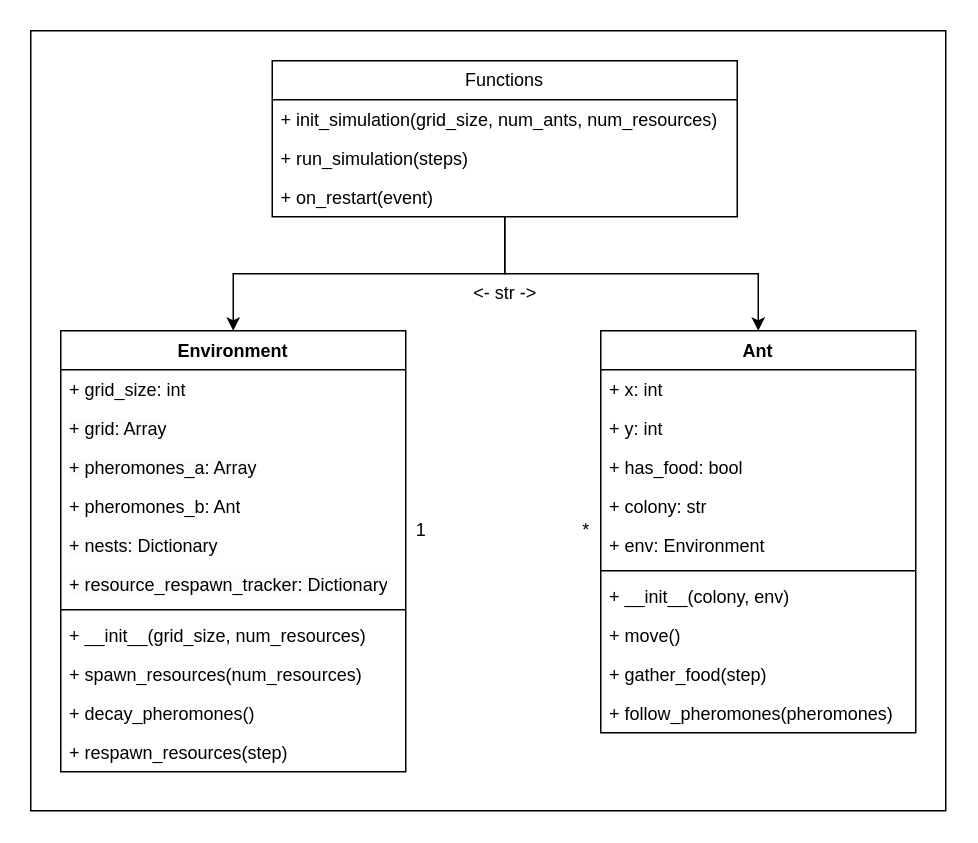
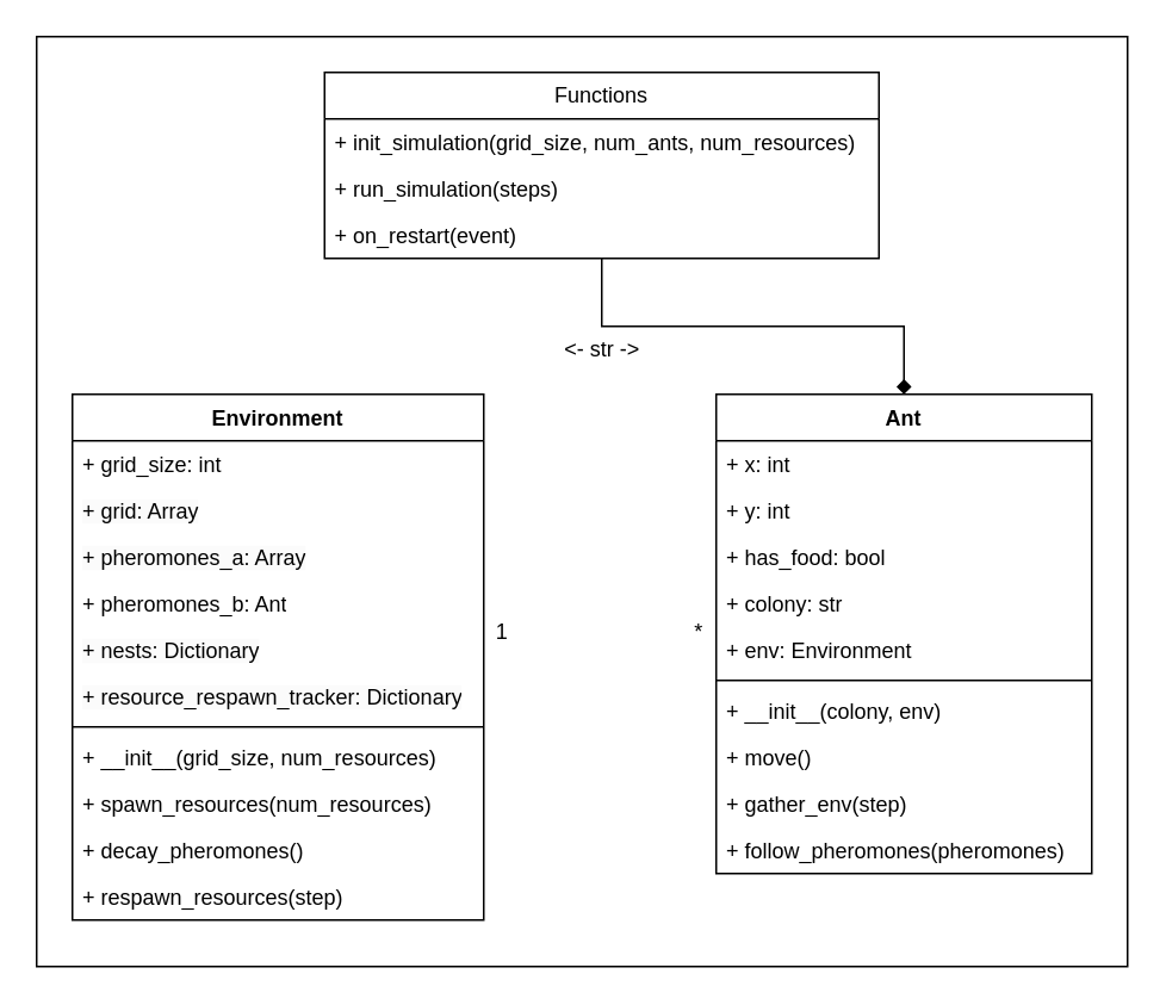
- <mxCell id="26" style="edgeStyle=orthogonalEdgeStyle;rounded=0;orthogonalLoop=1;jettySize=auto;html=1;entryX=0.5;entryY=0;entryDx=0;entryDy=0;" edge="1" parent="1" source="28" target="3"><mxGeometry relative="1" as="geometry" /></mxCell>
- <mxCell id="27" style="edgeStyle=orthogonalEdgeStyle;rounded=0;orthogonalLoop=1;jettySize=auto;html=1;entryX=0.5;entryY=0;entryDx=0;entryDy=0;" edge="1" parent="1" source="28" target="15"><mxGeometry relative="1" as="geometry" /></mxCell>
+ <mxCell id="27" style="edgeStyle=orthogonalEdgeStyle;rounded=0;orthogonalLoop=1;jettySize=auto;html=1;entryX=0.5;entryY=0;entryDx=0;entryDy=0;endArrow=diamond;" edge="1" parent="1" source="28" target="15"><mxGeometry relative="1" as="geometry" /></mxCell>
- <mxCell id="24" value="+ gather_food(step)" style="text;strokeColor=none;fillColor=none;align=left;verticalAlign=top;spacingLeft=4;spacingRight=4;overflow=hidden;rotatable=0;points=[[0,0.5],[1,0.5]];portConstraint=eastwest;whiteSpace=wrap;html=1;" vertex="1" parent="15"><mxGeometry y="216" width="210" height="26" as="geometry" /></mxCell>
+ <mxCell id="24" value="+ gather_env(step)" style="text;strokeColor=none;fillColor=none;align=left;verticalAlign=top;spacingLeft=4;spacingRight=4;overflow=hidden;rotatable=0;points=[[0,0.5],[1,0.5]];portConstraint=eastwest;whiteSpace=wrap;html=1;" vertex="1" parent="15"><mxGeometry y="216" width="210" height="26" as="geometry" /></mxCell>
